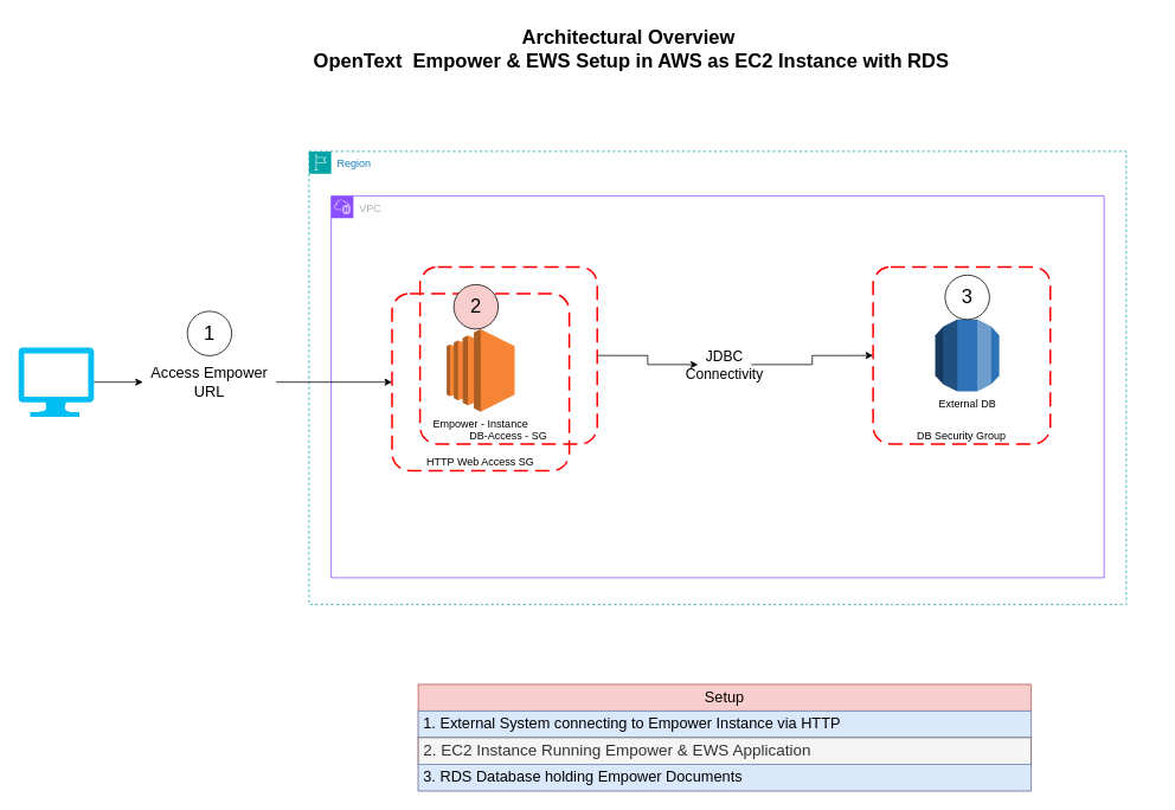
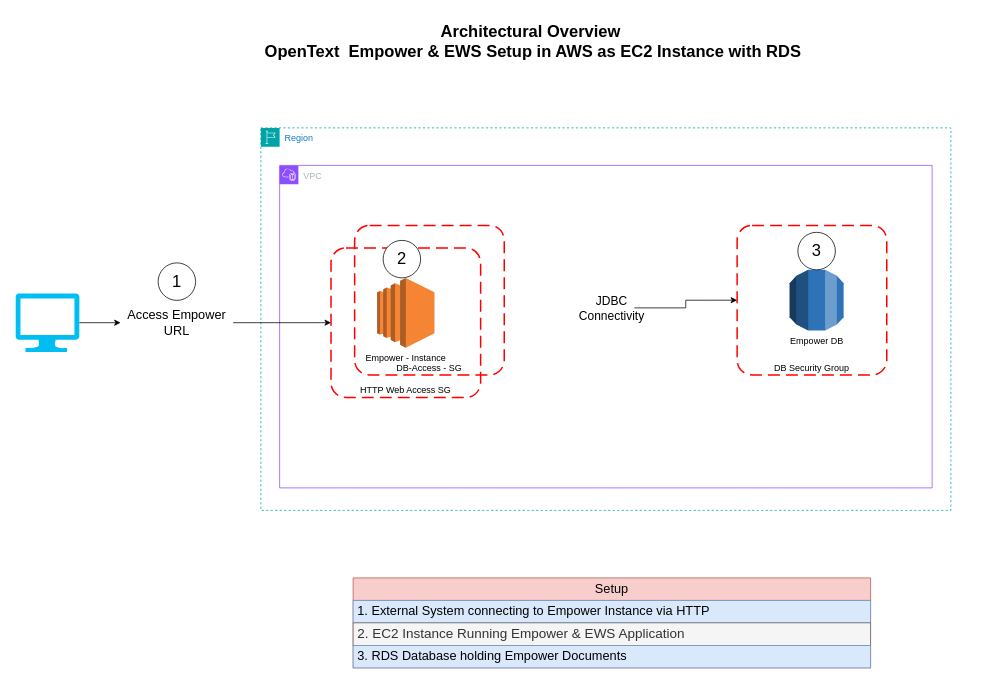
- <mxCell id="10" value="&lt;font style=&quot;font-size: 22px;&quot;&gt;2&lt;/font&gt;" style="ellipse;whiteSpace=wrap;html=1;aspect=fixed;fillColor=#f8cecc;" vertex="1" parent="3"><mxGeometry x="138" y="100" width="50" height="50" as="geometry" /></mxCell>
+ <mxCell id="10" value="&lt;font style=&quot;font-size: 22px;&quot;&gt;2&lt;/font&gt;" style="ellipse;whiteSpace=wrap;html=1;aspect=fixed;" vertex="1" parent="3"><mxGeometry x="138" y="100" width="50" height="50" as="geometry" /></mxCell>
- <mxCell id="12" value="" style="edgeStyle=orthogonalEdgeStyle;rounded=0;orthogonalLoop=1;jettySize=auto;html=1;exitX=1;exitY=0.5;exitDx=0;exitDy=0;entryX=0;entryY=0.5;entryDx=0;entryDy=0;" edge="1" parent="3" source="9" target="13"><mxGeometry relative="1" as="geometry"><mxPoint x="182" y="270" as="sourcePoint" /><mxPoint x="492" y="270" as="targetPoint" /></mxGeometry></mxCell>
- <mxCell id="5" value="External DB" style="outlineConnect=0;dashed=0;verticalLabelPosition=bottom;verticalAlign=top;align=center;html=1;shape=mxgraph.aws3.rds;fillColor=#2E73B8;gradientColor=none;" vertex="1" parent="3"><mxGeometry x="680" y="139.25" width="72" height="81" as="geometry" /></mxCell>
+ <mxCell id="5" value="Empower DB" style="outlineConnect=0;dashed=0;verticalLabelPosition=bottom;verticalAlign=top;align=center;html=1;shape=mxgraph.aws3.rds;fillColor=#2E73B8;gradientColor=none;" vertex="1" parent="3"><mxGeometry x="680" y="139.25" width="72" height="81" as="geometry" /></mxCell>
